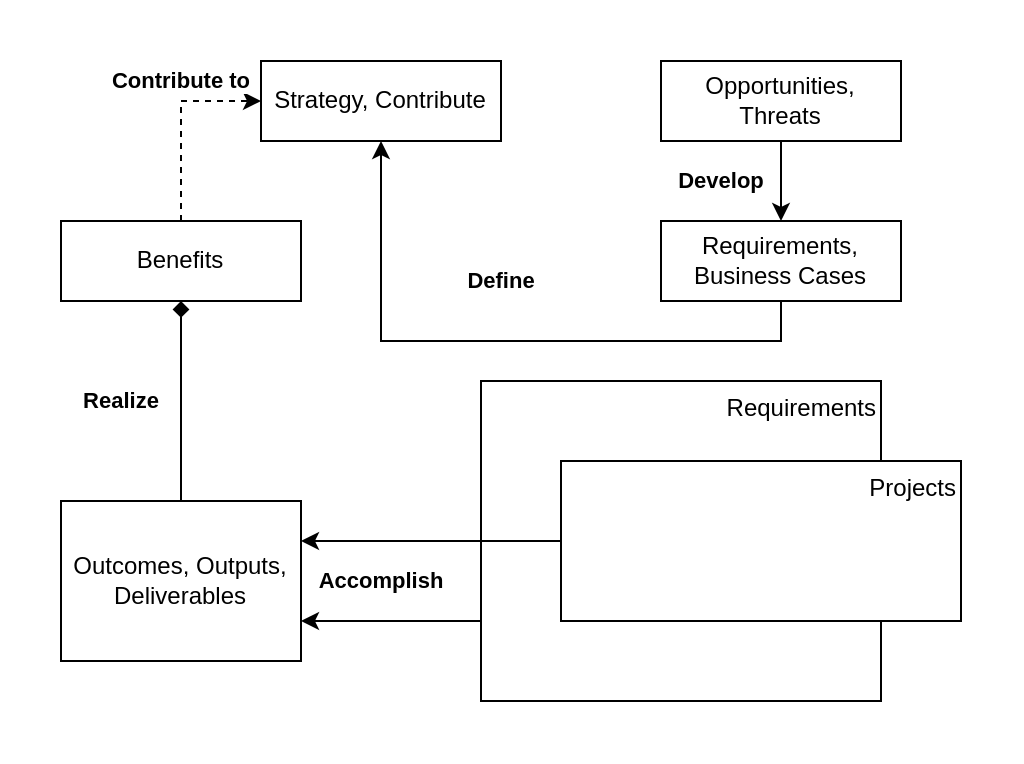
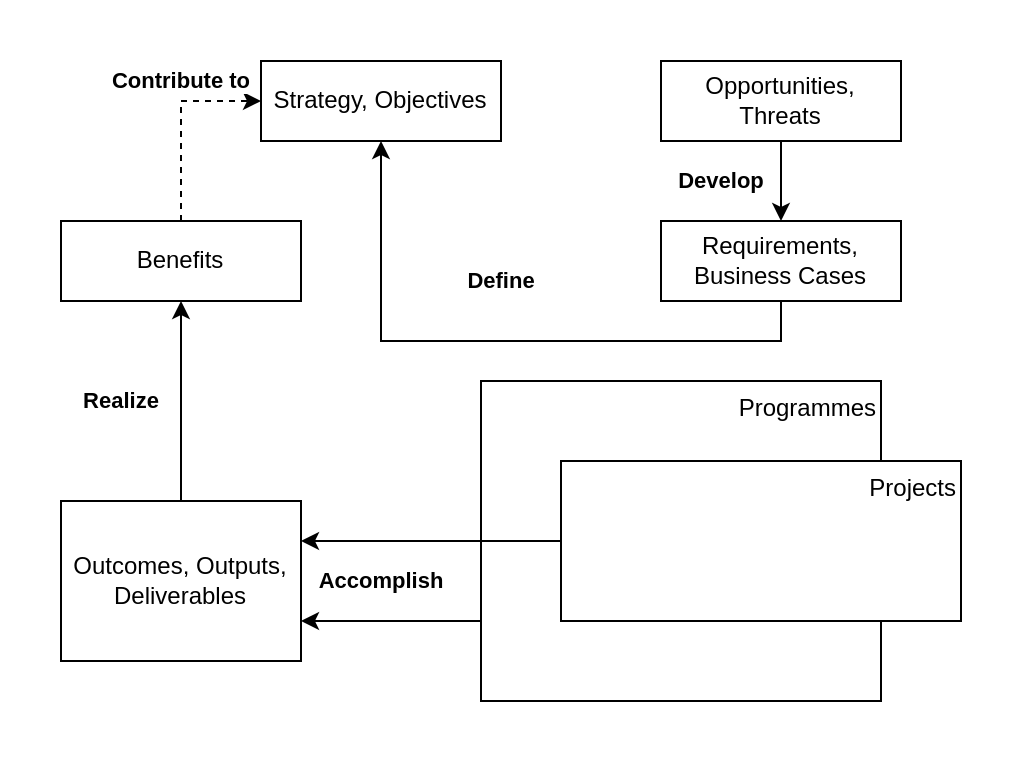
- <mxCell id="3" value="Strategy, Contribute" style="rounded=0;whiteSpace=wrap;html=1;" vertex="1" parent="1"><mxGeometry x="130" y="30" width="120" height="40" as="geometry" /></mxCell>
+ <mxCell id="3" value="Strategy, Objectives" style="rounded=0;whiteSpace=wrap;html=1;" vertex="1" parent="1"><mxGeometry x="130" y="30" width="120" height="40" as="geometry" /></mxCell>
- <mxCell id="12" value="Realize" style="edgeStyle=orthogonalEdgeStyle;rounded=0;orthogonalLoop=1;jettySize=auto;html=1;exitX=0.5;exitY=0;exitDx=0;exitDy=0;entryX=0.5;entryY=1;entryDx=0;entryDy=0;fontStyle=1;endArrow=diamond;" edge="1" parent="1" source="13" target="15"><mxGeometry y="30" relative="1" as="geometry"><mxPoint as="offset" /></mxGeometry></mxCell>
+ <mxCell id="12" value="Realize" style="edgeStyle=orthogonalEdgeStyle;rounded=0;orthogonalLoop=1;jettySize=auto;html=1;exitX=0.5;exitY=0;exitDx=0;exitDy=0;entryX=0.5;entryY=1;entryDx=0;entryDy=0;fontStyle=1" edge="1" parent="1" source="13" target="15"><mxGeometry y="30" relative="1" as="geometry"><mxPoint as="offset" /></mxGeometry></mxCell>
- <mxCell id="9" value="Requirements" style="rounded=0;whiteSpace=wrap;html=1;align=right;verticalAlign=top;" vertex="1" parent="1"><mxGeometry x="240" y="190" width="200" height="160" as="geometry" /></mxCell>
+ <mxCell id="9" value="Programmes" style="rounded=0;whiteSpace=wrap;html=1;align=right;verticalAlign=top;" vertex="1" parent="1"><mxGeometry x="240" y="190" width="200" height="160" as="geometry" /></mxCell>
